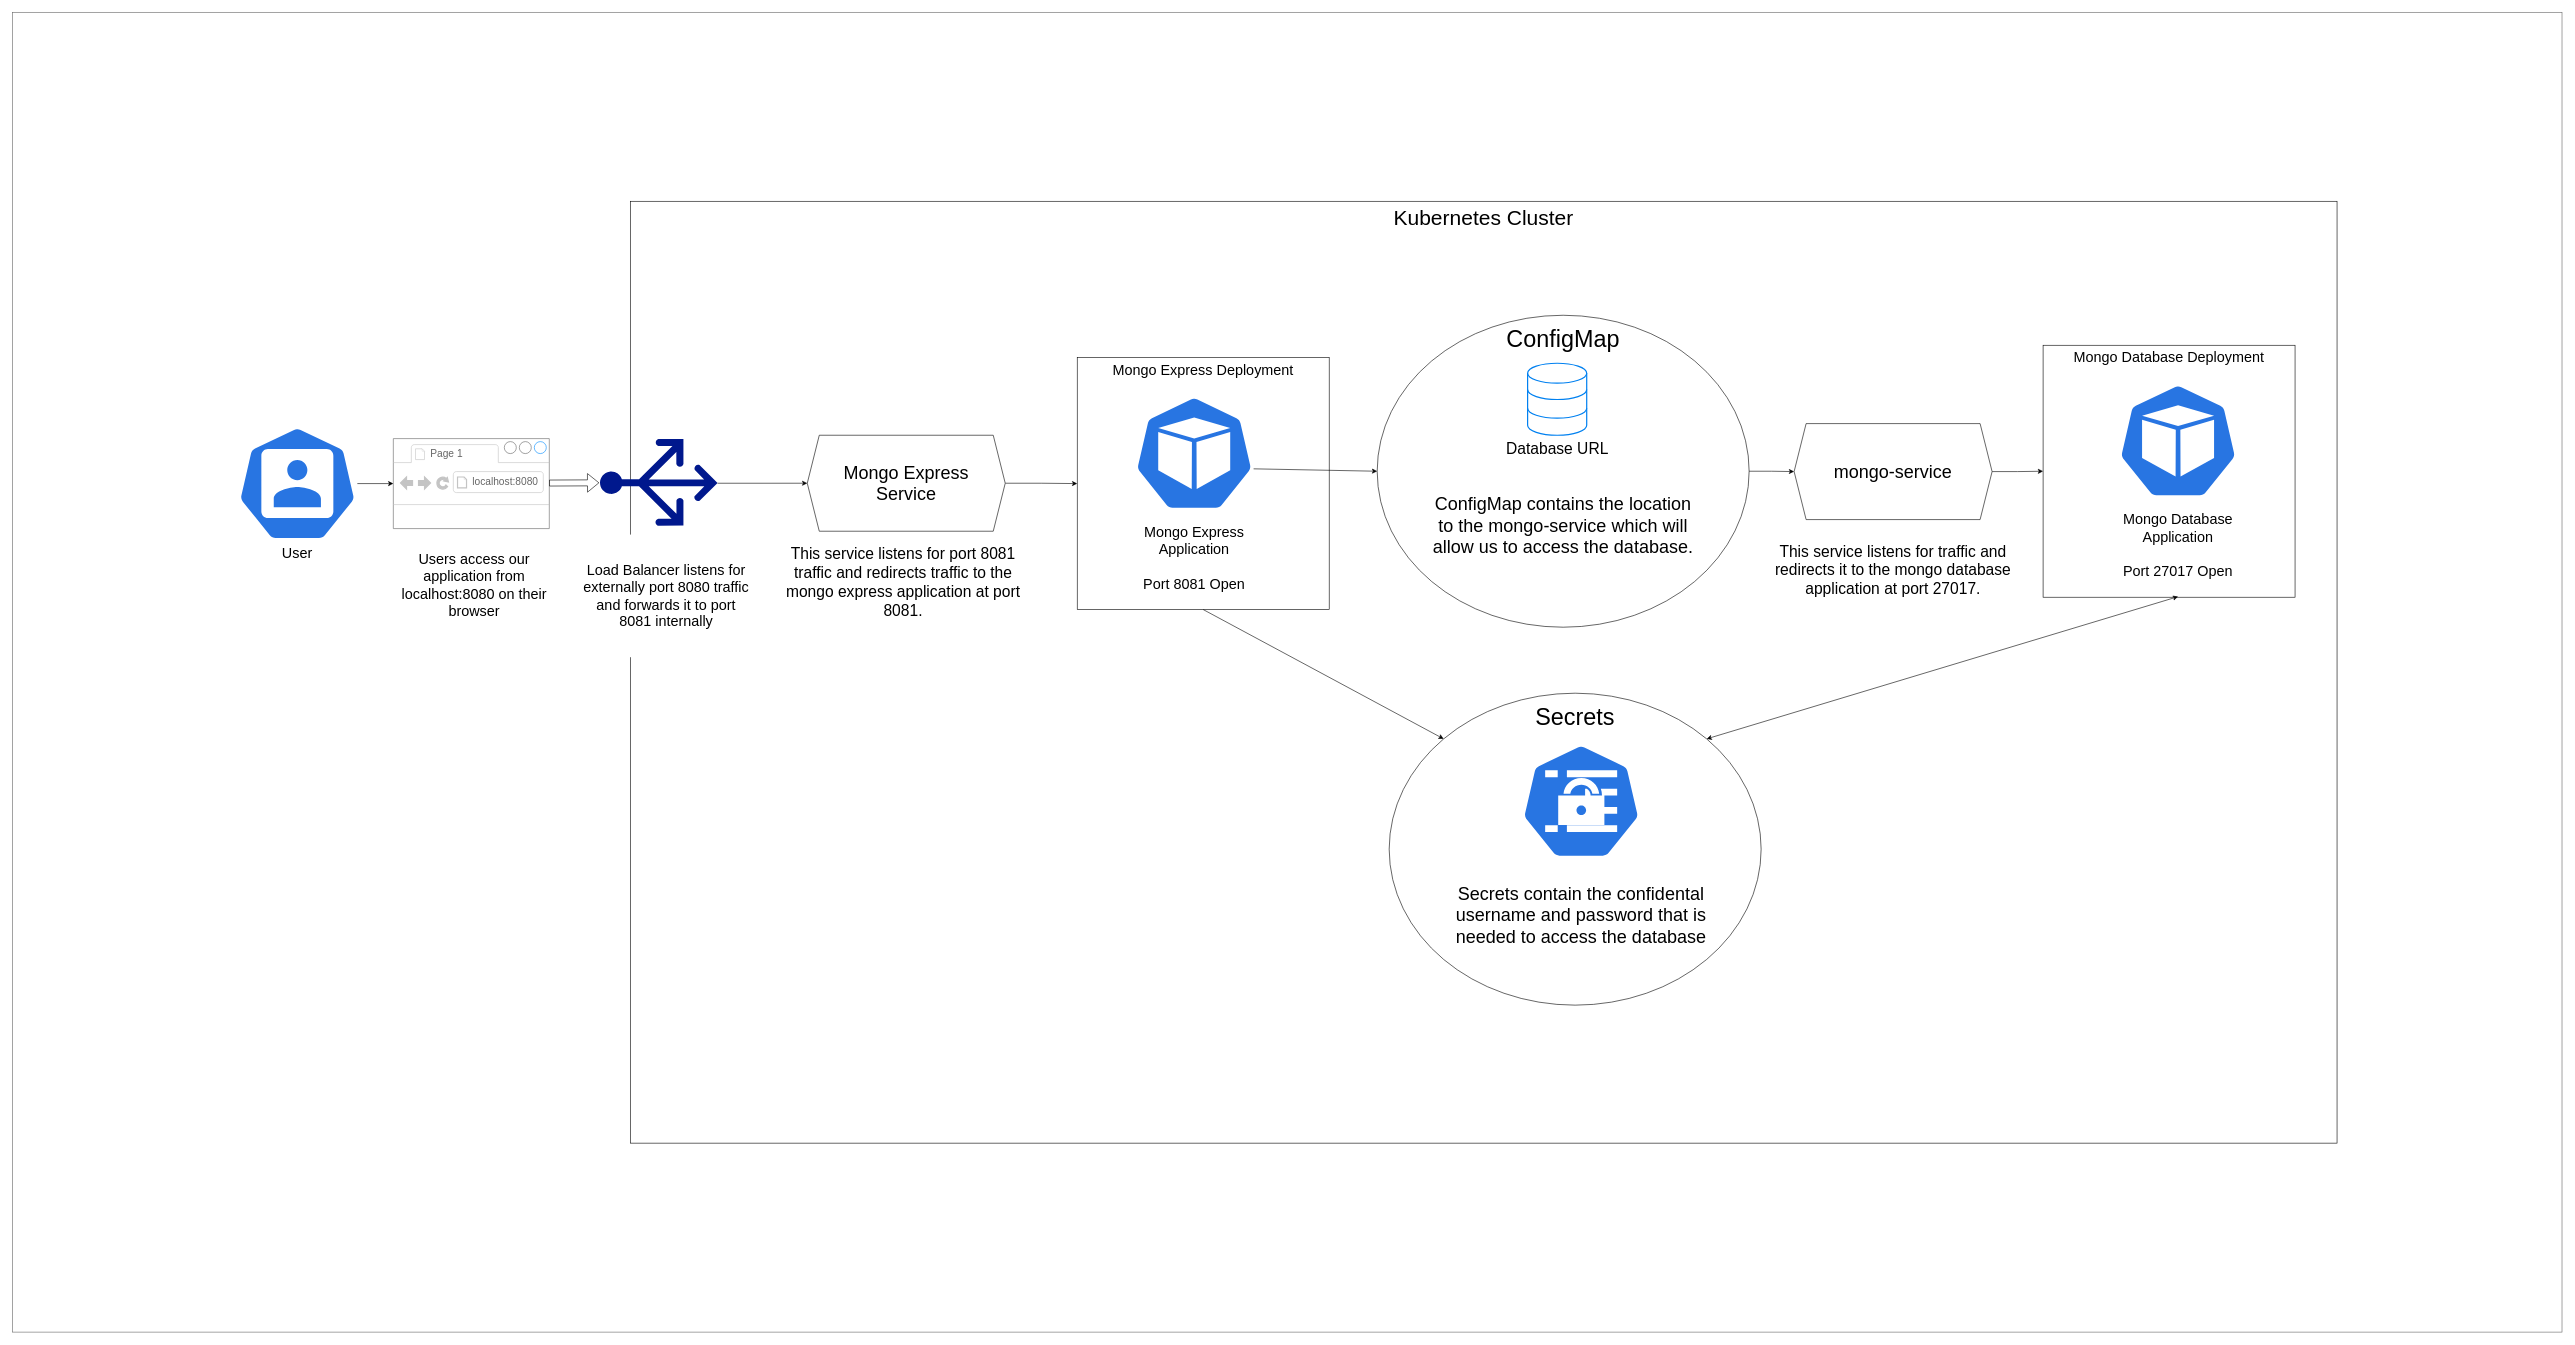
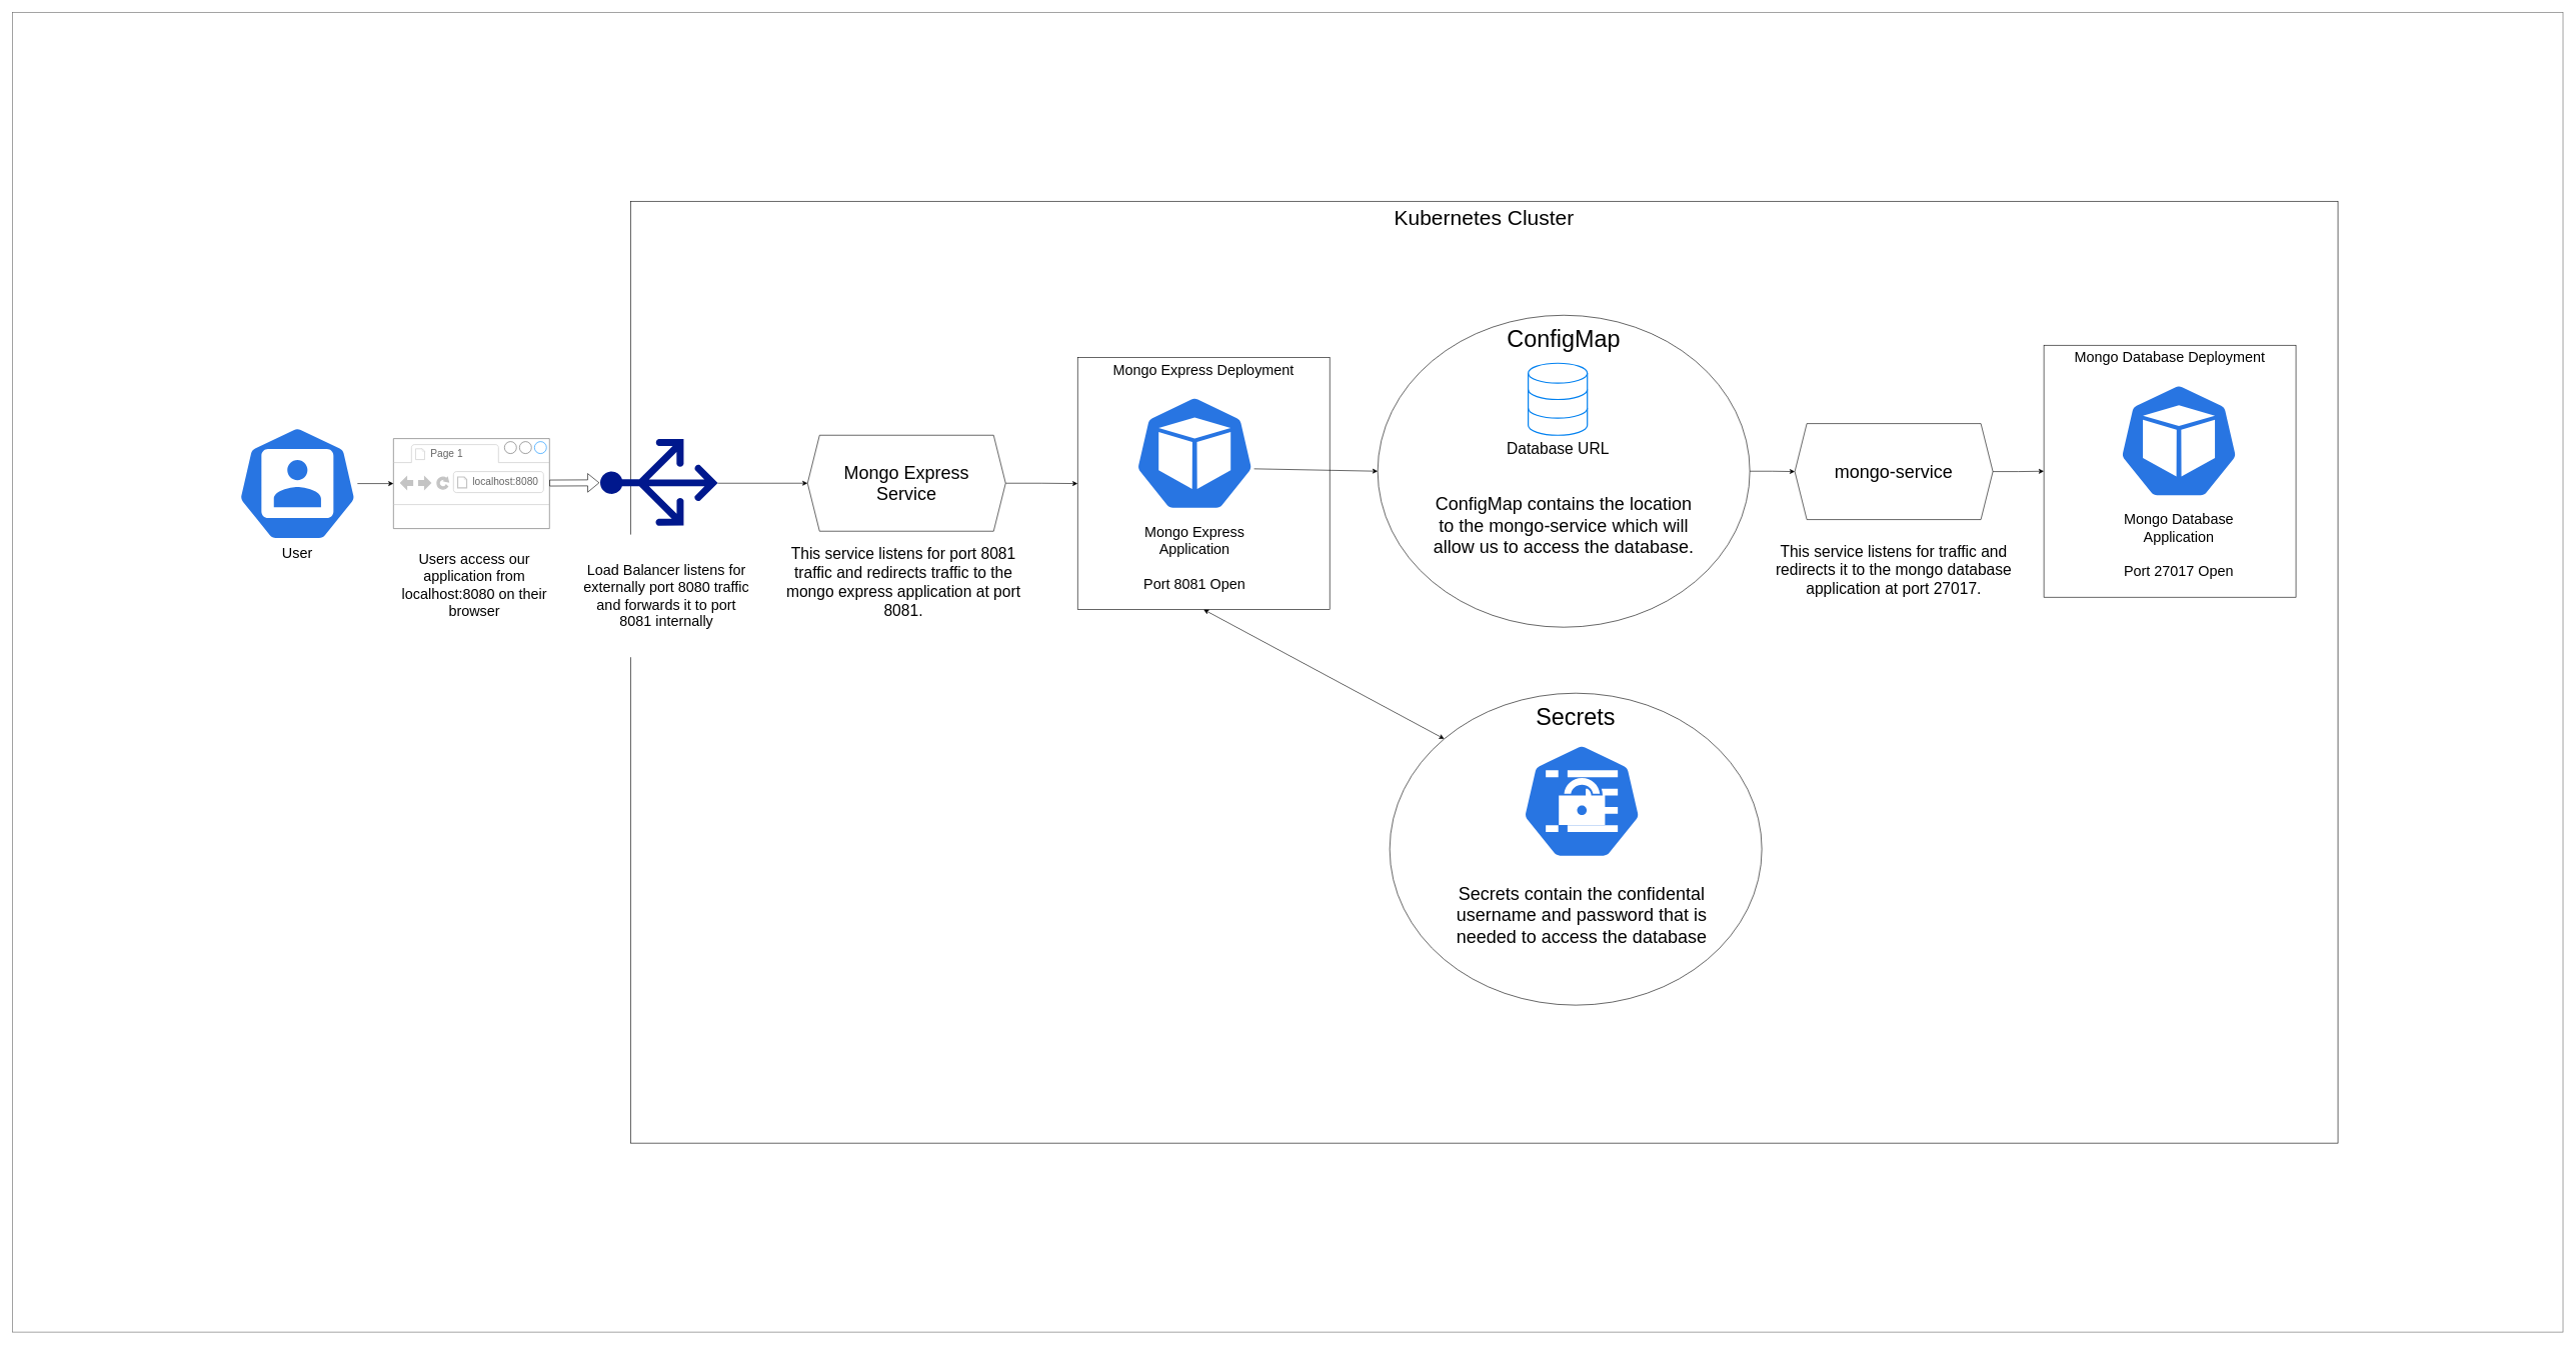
- <mxCell id="27" value="" style="endArrow=none;html=1;rounded=0;fontSize=30;exitX=0;exitY=0;exitDx=0;exitDy=0;entryX=0.5;entryY=1;entryDx=0;entryDy=0;startArrow=classic;startFill=1;" edge="1" parent="1" source="24" target="12"><mxGeometry width="50" height="50" relative="1" as="geometry"><mxPoint x="2255" y="1230" as="sourcePoint" /><mxPoint x="2305" y="1180" as="targetPoint" /></mxGeometry></mxCell>
+ <mxCell id="27" value="" style="endArrow=classic;html=1;rounded=0;fontSize=30;exitX=0;exitY=0;exitDx=0;exitDy=0;entryX=0.5;entryY=1;entryDx=0;entryDy=0;startArrow=classic;startFill=1;" edge="1" parent="1" source="24" target="12"><mxGeometry width="50" height="50" relative="1" as="geometry"><mxPoint x="2255" y="1230" as="sourcePoint" /><mxPoint x="2305" y="1180" as="targetPoint" /></mxGeometry></mxCell>
- <mxCell id="28" value="" style="endArrow=classic;html=1;rounded=0;fontSize=30;exitX=1;exitY=0;exitDx=0;exitDy=0;entryX=0.5;entryY=1;entryDx=0;entryDy=0;startArrow=classic;startFill=1;" edge="1" parent="1" source="24" target="33"><mxGeometry width="50" height="50" relative="1" as="geometry"><mxPoint x="3235" y="1390" as="sourcePoint" /><mxPoint x="3950" y="1034.35" as="targetPoint" /></mxGeometry></mxCell>
